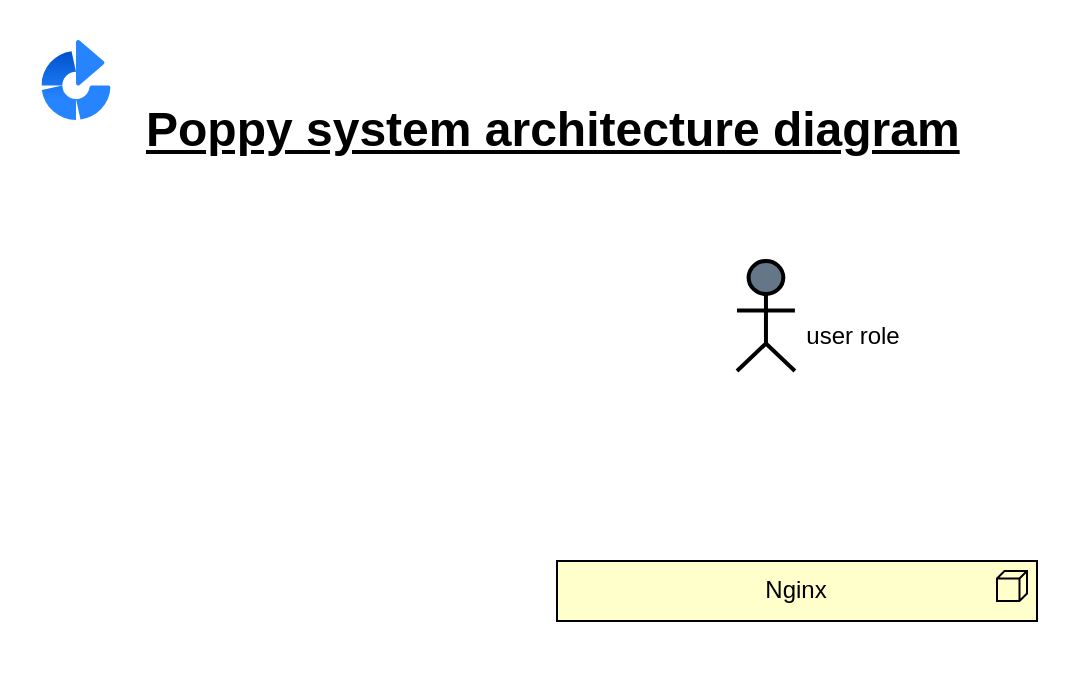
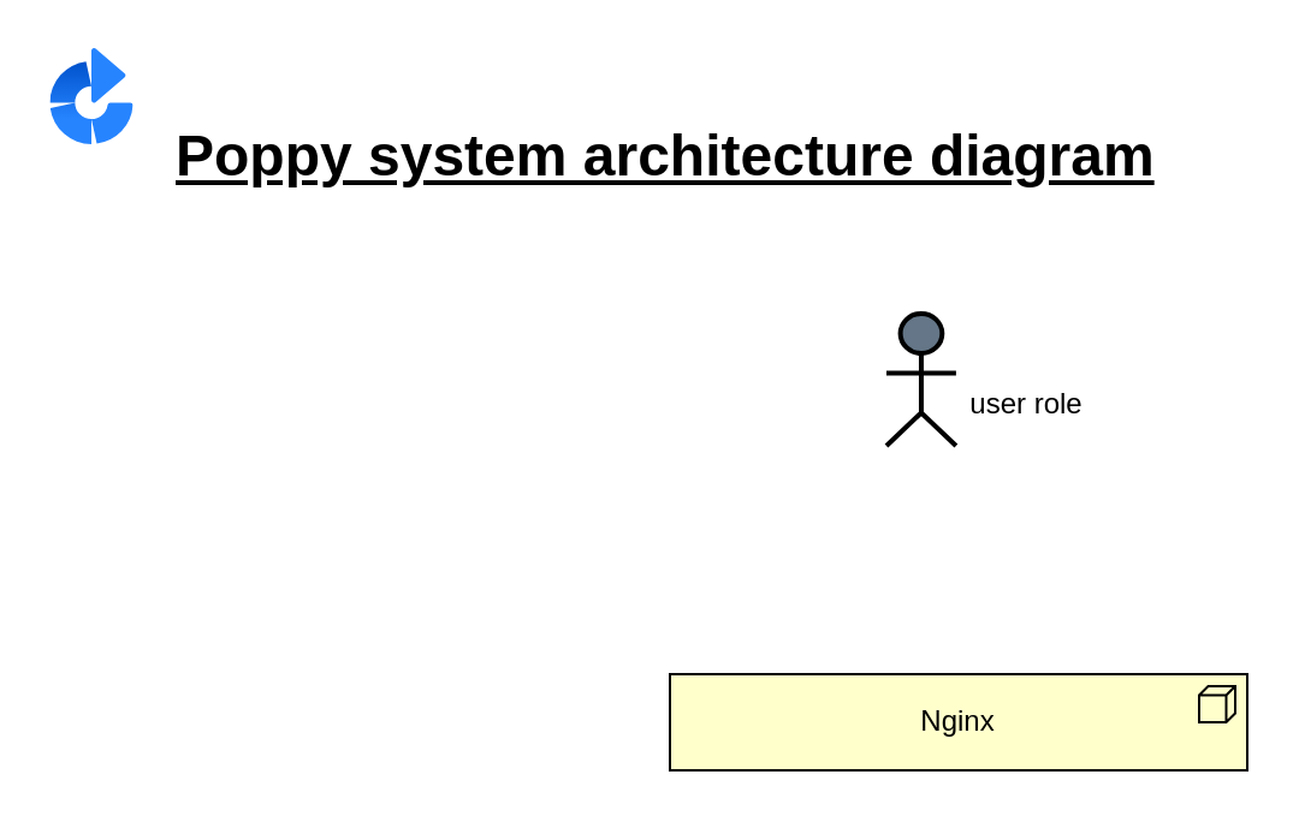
- <mxCell id="6" value="Nginx" style="html=1;outlineConnect=0;whiteSpace=wrap;shape=mxgraph.archimate3.application;appType=node;archiType=square;align=center;fillColor=#FFFFCC;strokeWidth=1;" parent="1" vertex="1"><mxGeometry x="278" y="280" width="240" height="30" as="geometry" /></mxCell>
+ <mxCell id="6" value="Nginx" style="html=1;outlineConnect=0;whiteSpace=wrap;shape=mxgraph.archimate3.application;appType=node;archiType=square;align=center;fillColor=#FFFFCC;strokeWidth=1;" parent="1" vertex="1"><mxGeometry x="278" y="280" width="240" height="40" as="geometry" /></mxCell>
